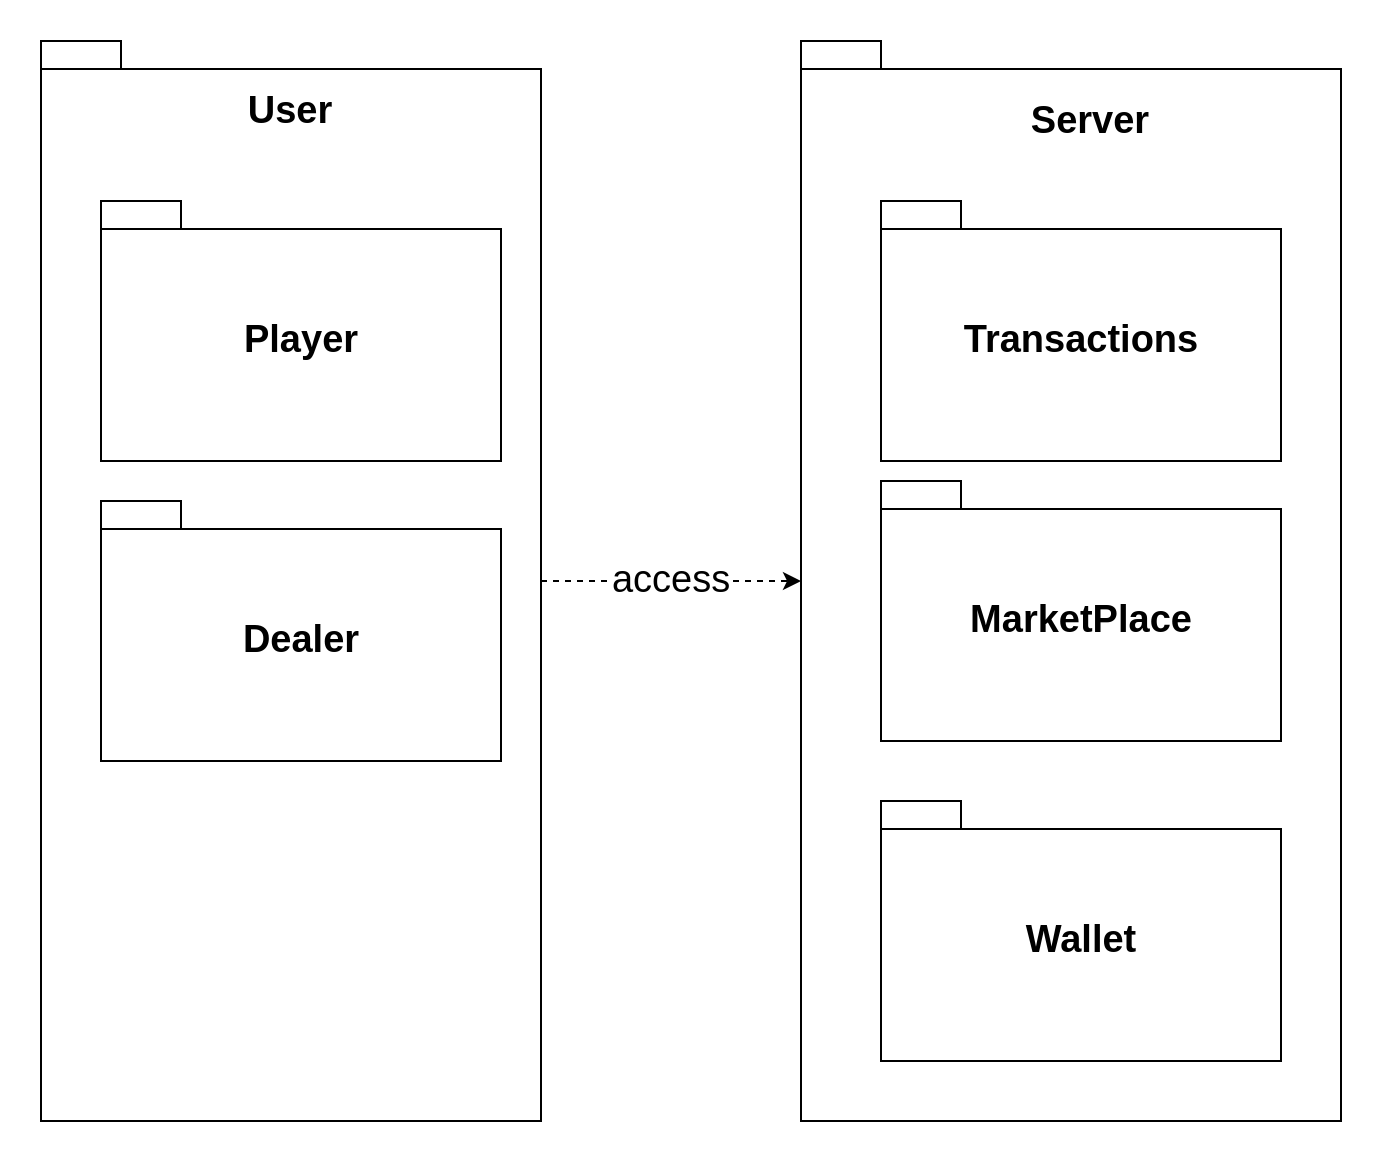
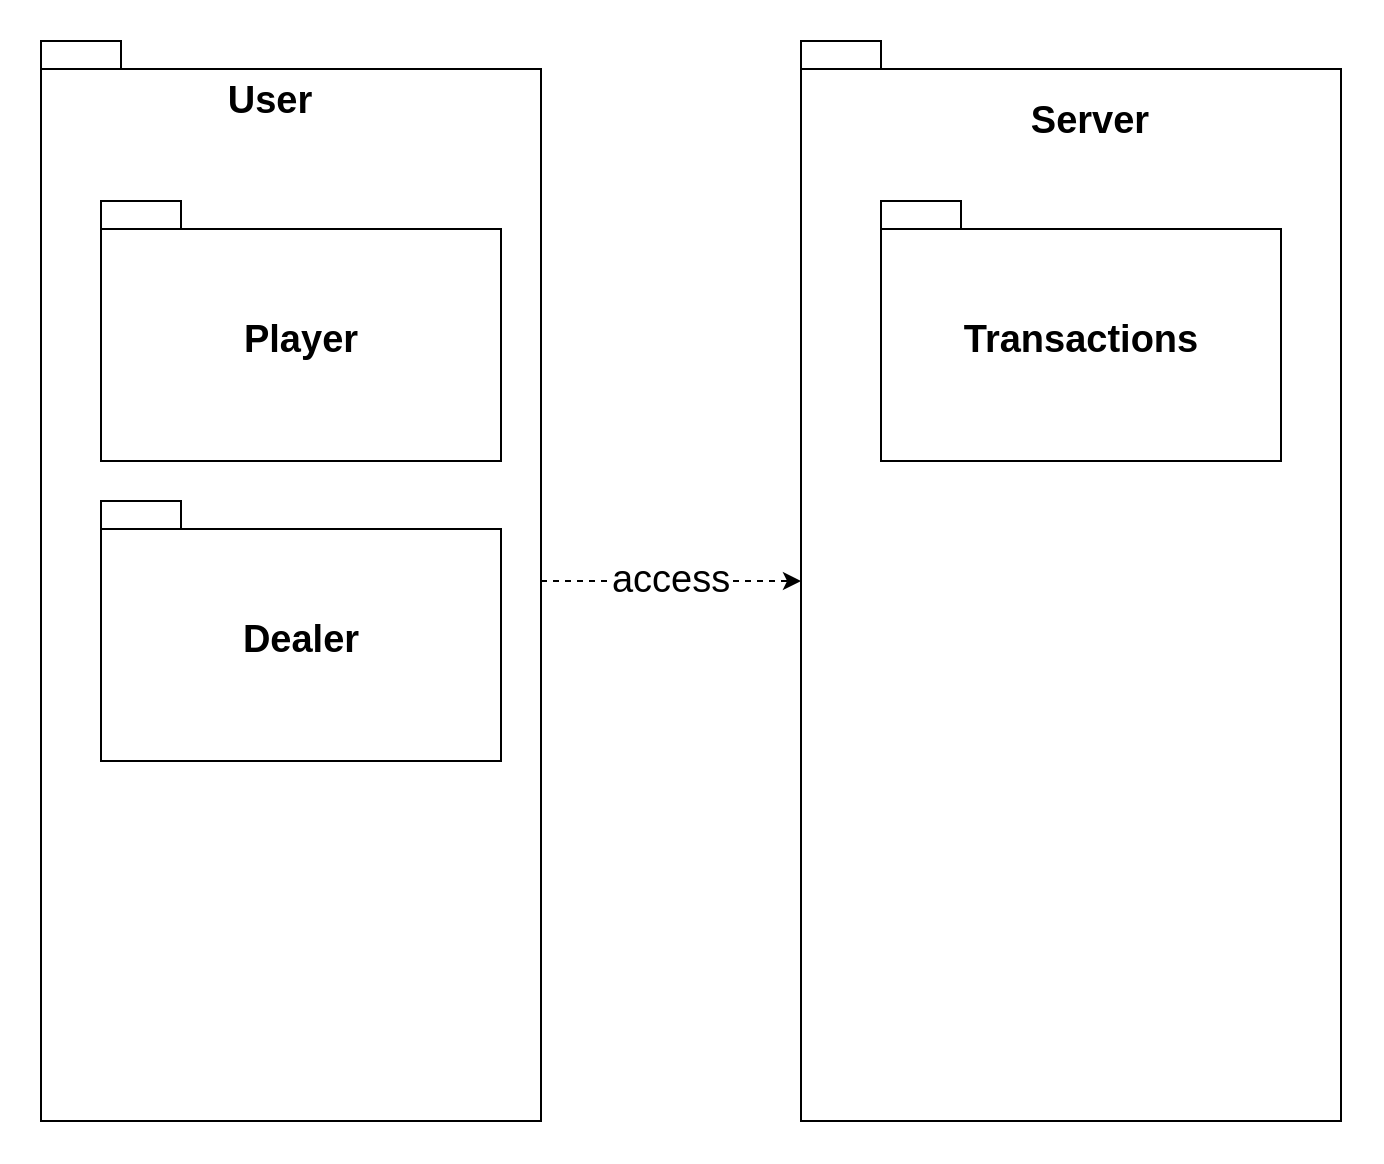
- <mxCell id="6" value="User" style="text;align=center;fontStyle=1;verticalAlign=middle;spacingLeft=3;spacingRight=3;strokeColor=none;rotatable=0;points=[[0,0.5],[1,0.5]];portConstraint=eastwest;fontSize=19;fillColor=none;" vertex="1" parent="1"><mxGeometry x="105" y="40" width="80" height="26" as="geometry" /></mxCell>
+ <mxCell id="6" value="User" style="text;align=center;fontStyle=1;verticalAlign=middle;spacingLeft=3;spacingRight=3;strokeColor=none;rotatable=0;points=[[0,0.5],[1,0.5]];portConstraint=eastwest;fontSize=19;fillColor=none;" vertex="1" parent="1"><mxGeometry x="95" y="35" width="80" height="26" as="geometry" /></mxCell>
- <mxCell id="8" value="MarketPlace" style="shape=folder;fontStyle=1;spacingTop=10;tabWidth=40;tabHeight=14;tabPosition=left;html=1;fontSize=19;fillColor=none;" vertex="1" parent="1"><mxGeometry x="440" y="240" width="200" height="130" as="geometry" /></mxCell>
- <mxCell id="9" value="Wallet" style="shape=folder;fontStyle=1;spacingTop=10;tabWidth=40;tabHeight=14;tabPosition=left;html=1;fontSize=19;fillColor=none;" vertex="1" parent="1"><mxGeometry x="440" y="400" width="200" height="130" as="geometry" /></mxCell>
